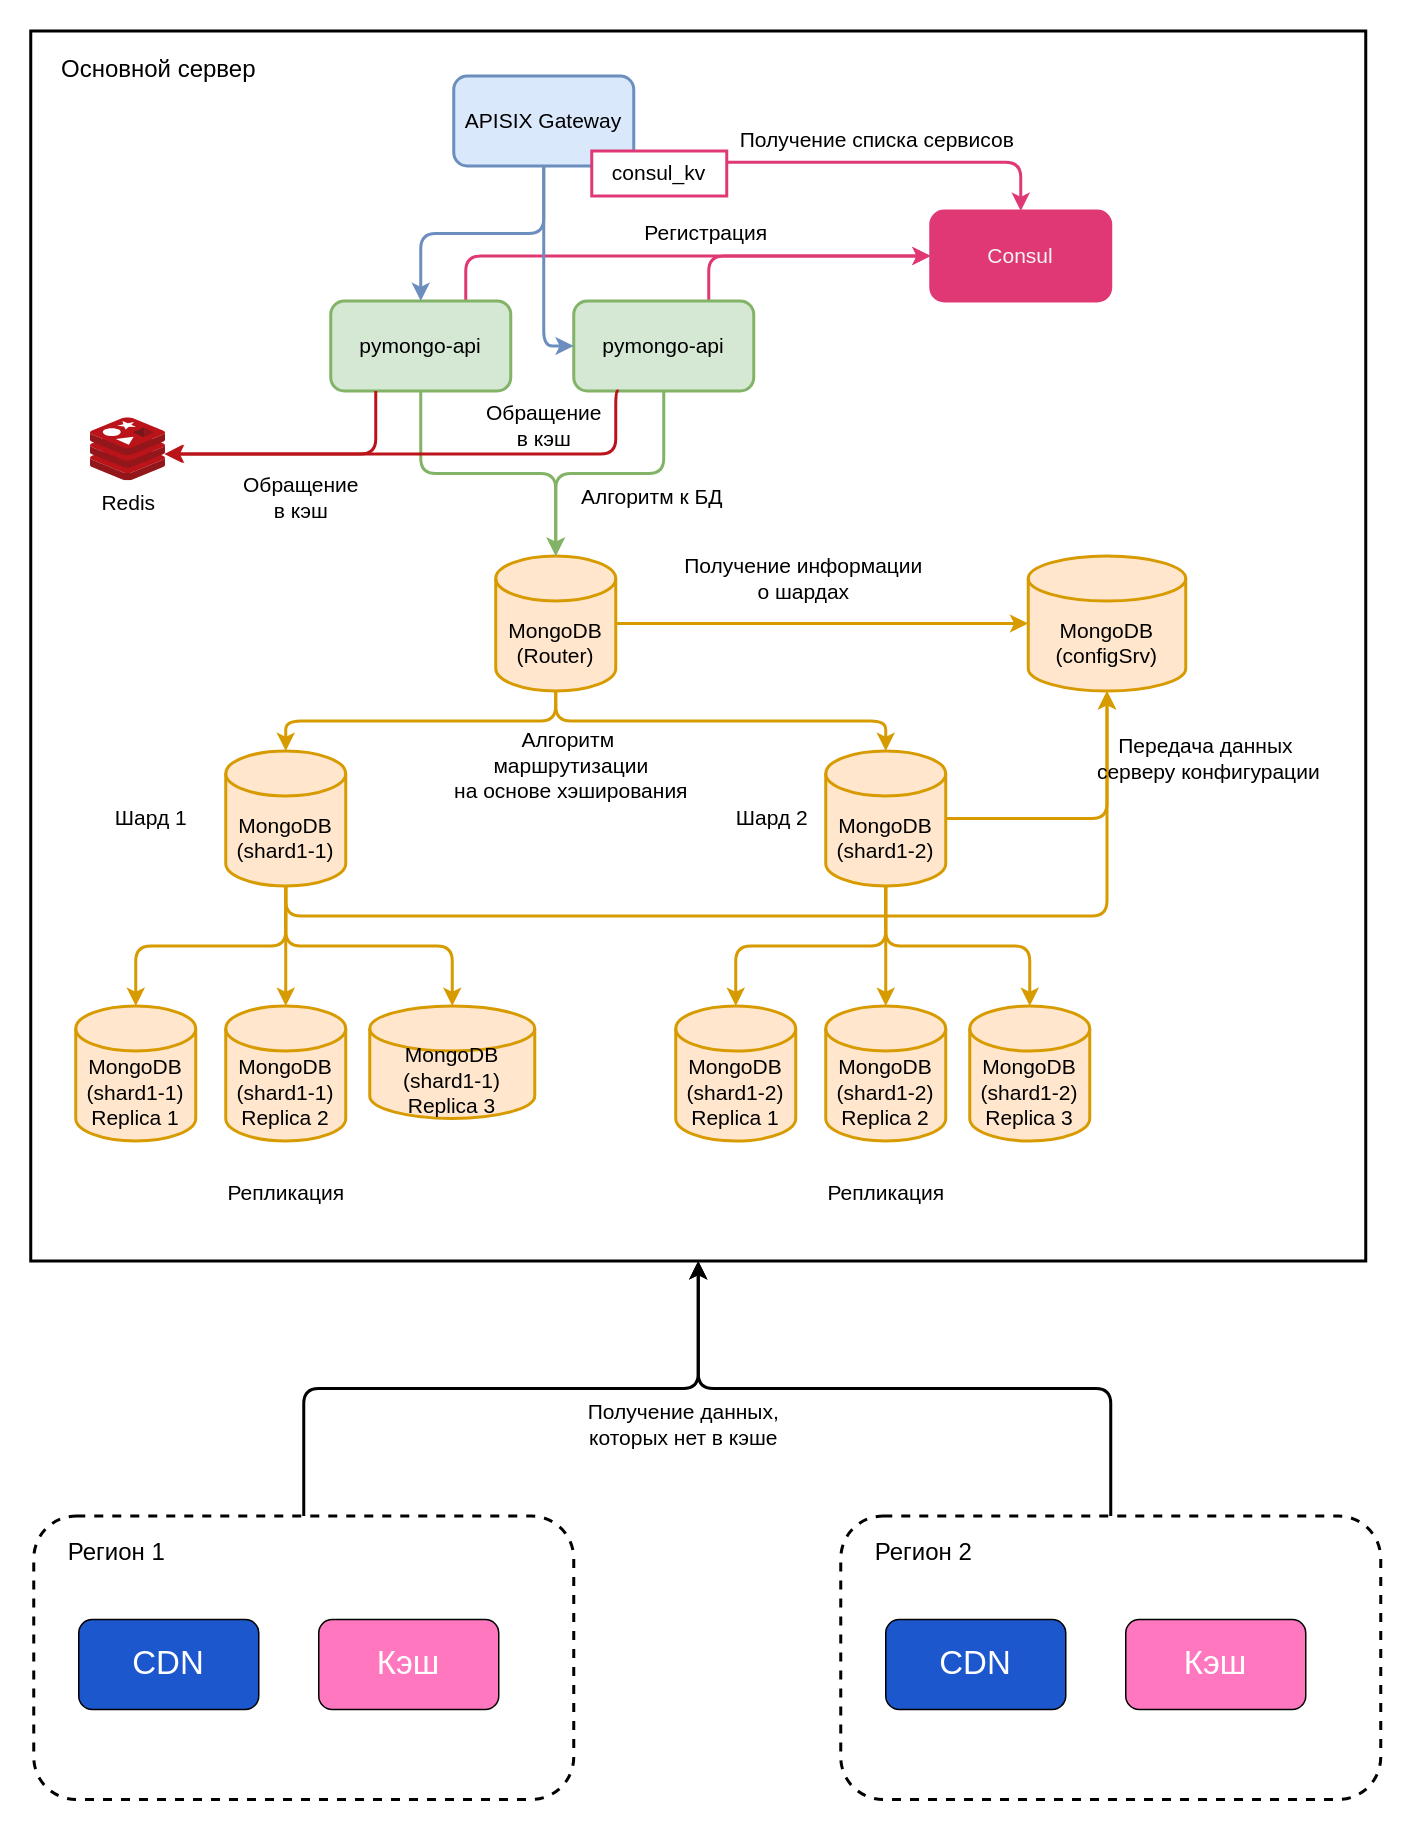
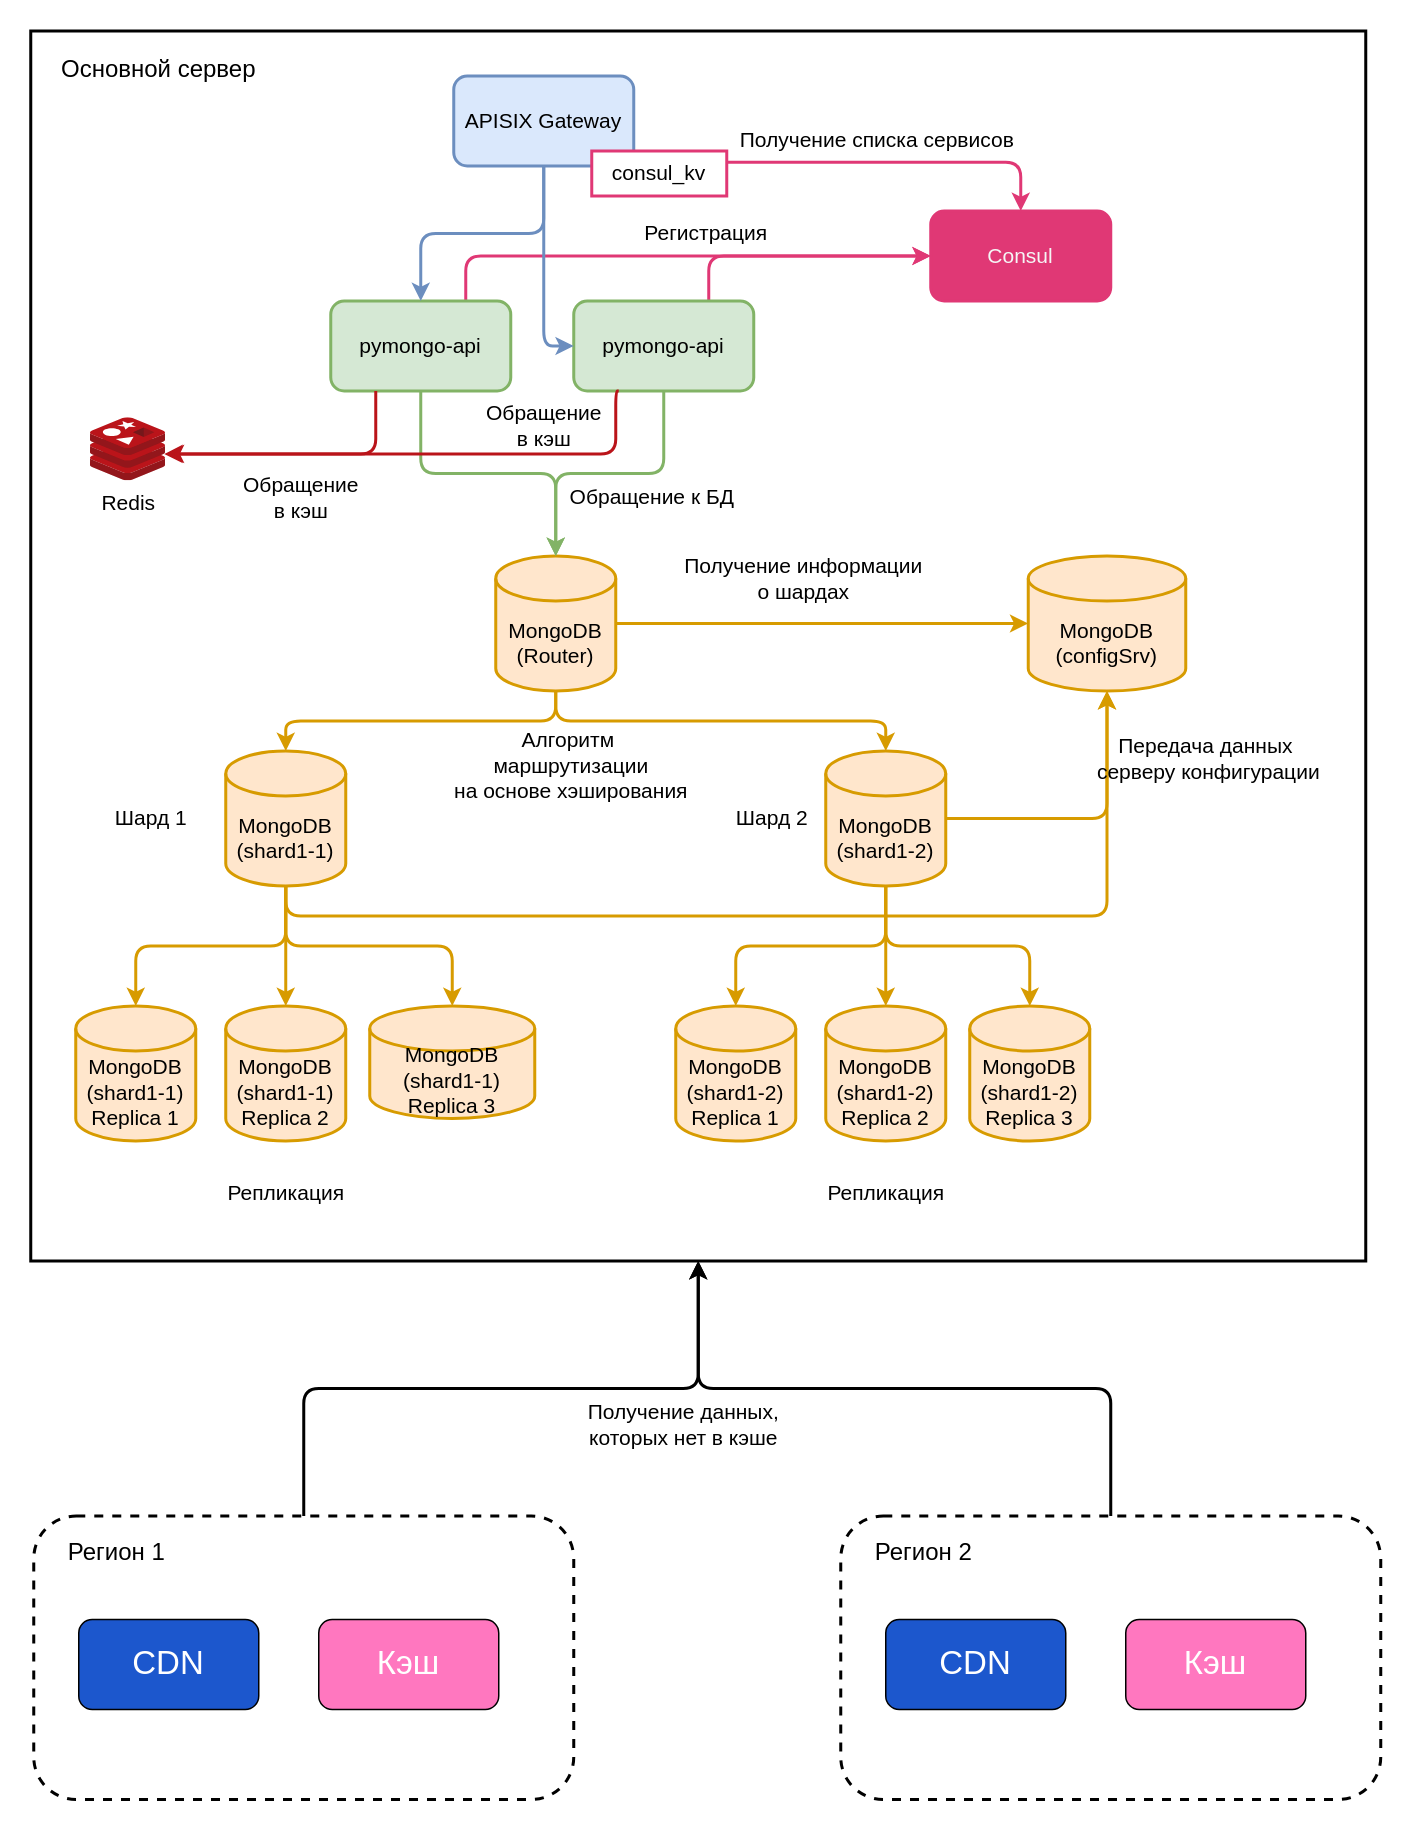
- <mxCell id="19" value="Алгоритм к БД" style="text;html=1;align=center;verticalAlign=middle;resizable=0;points=[];autosize=1;strokeColor=none;fillColor=none;strokeWidth=2;fontSize=14;" vertex="1" parent="1"><mxGeometry x="369" y="316" width="130" height="30" as="geometry" /></mxCell>
+ <mxCell id="19" value="Обращение к БД" style="text;html=1;align=center;verticalAlign=middle;resizable=0;points=[];autosize=1;strokeColor=none;fillColor=none;strokeWidth=2;fontSize=14;" vertex="1" parent="1"><mxGeometry x="369" y="316" width="130" height="30" as="geometry" /></mxCell>
